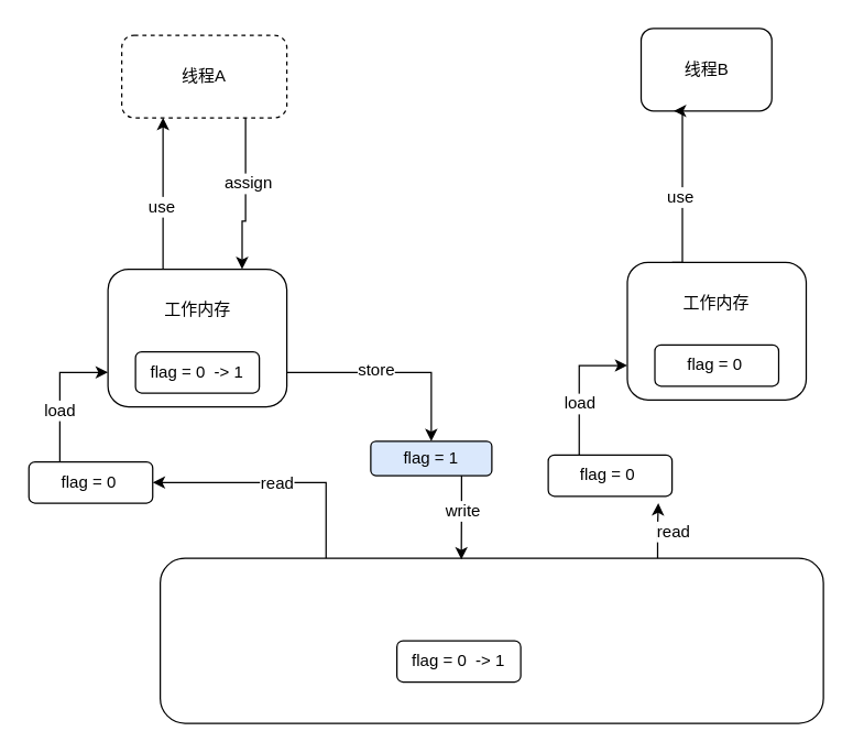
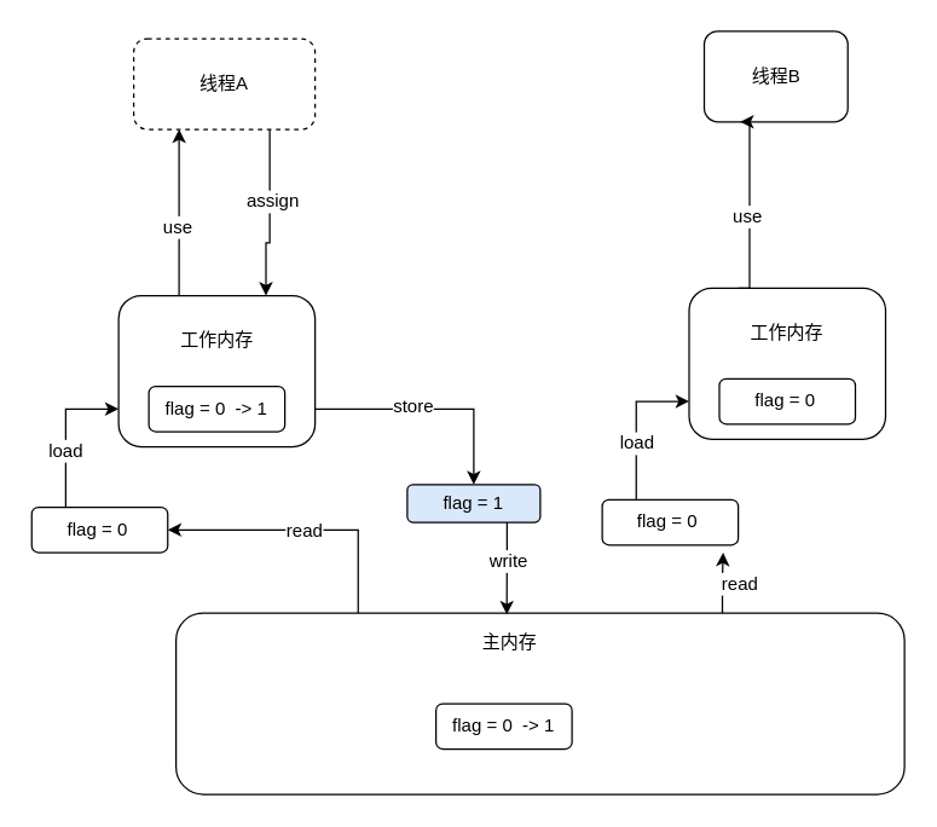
+ <mxCell id="16" value="主内存" style="text;html=1;strokeColor=none;fillColor=none;align=center;verticalAlign=middle;whiteSpace=wrap;rounded=0;" vertex="1" parent="1"><mxGeometry x="317" y="415" width="40" height="20" as="geometry" /></mxCell>
